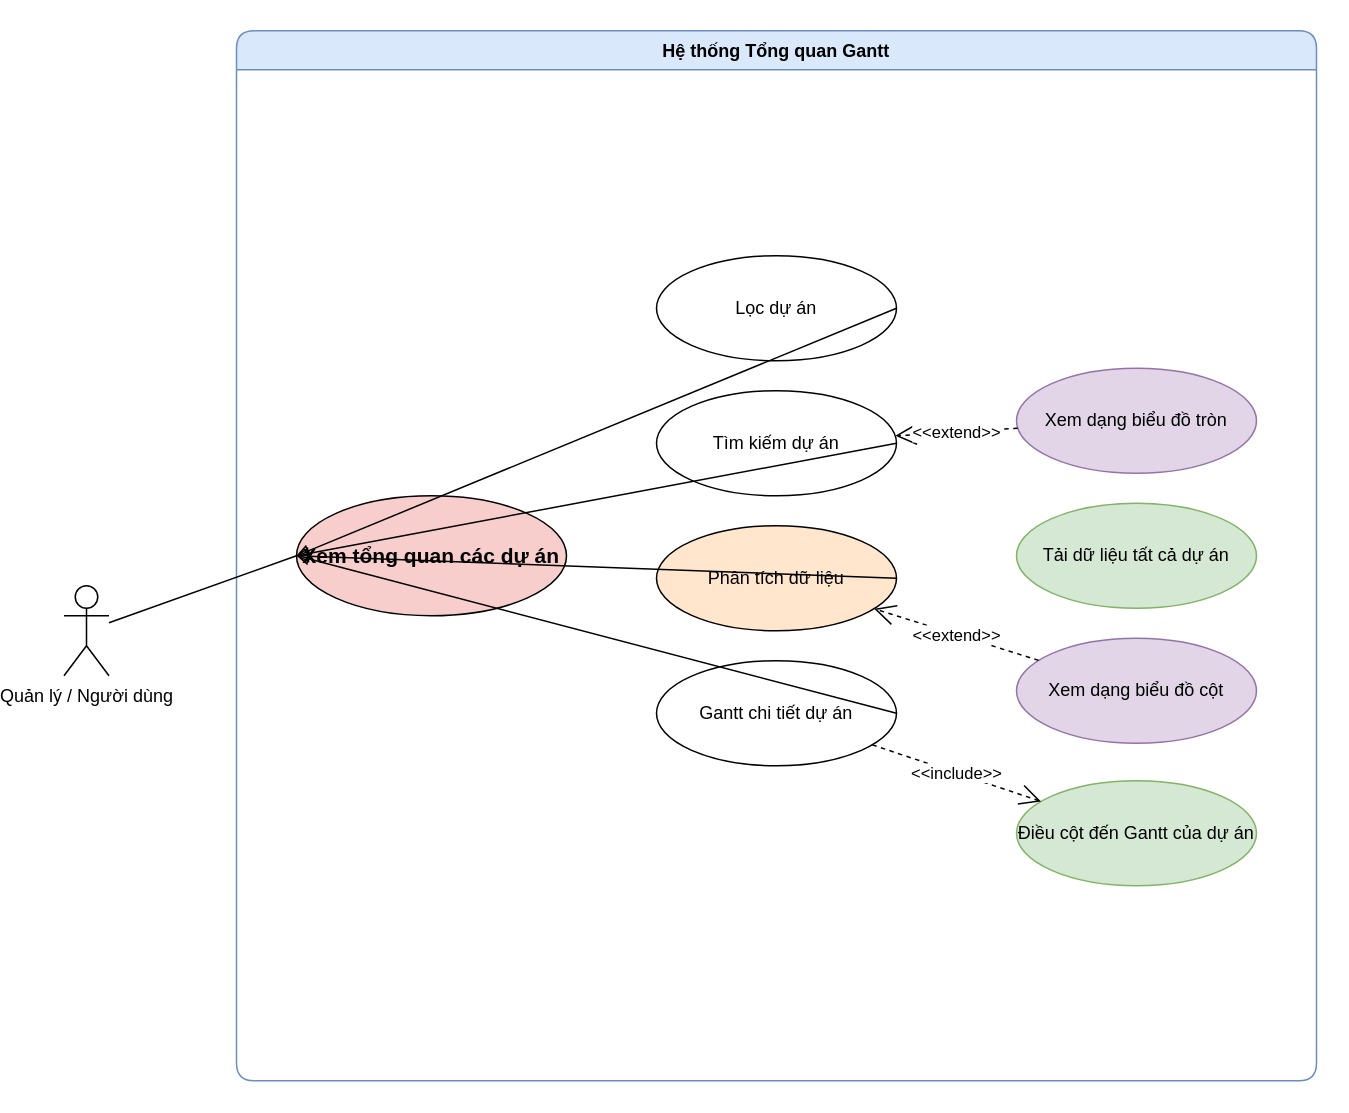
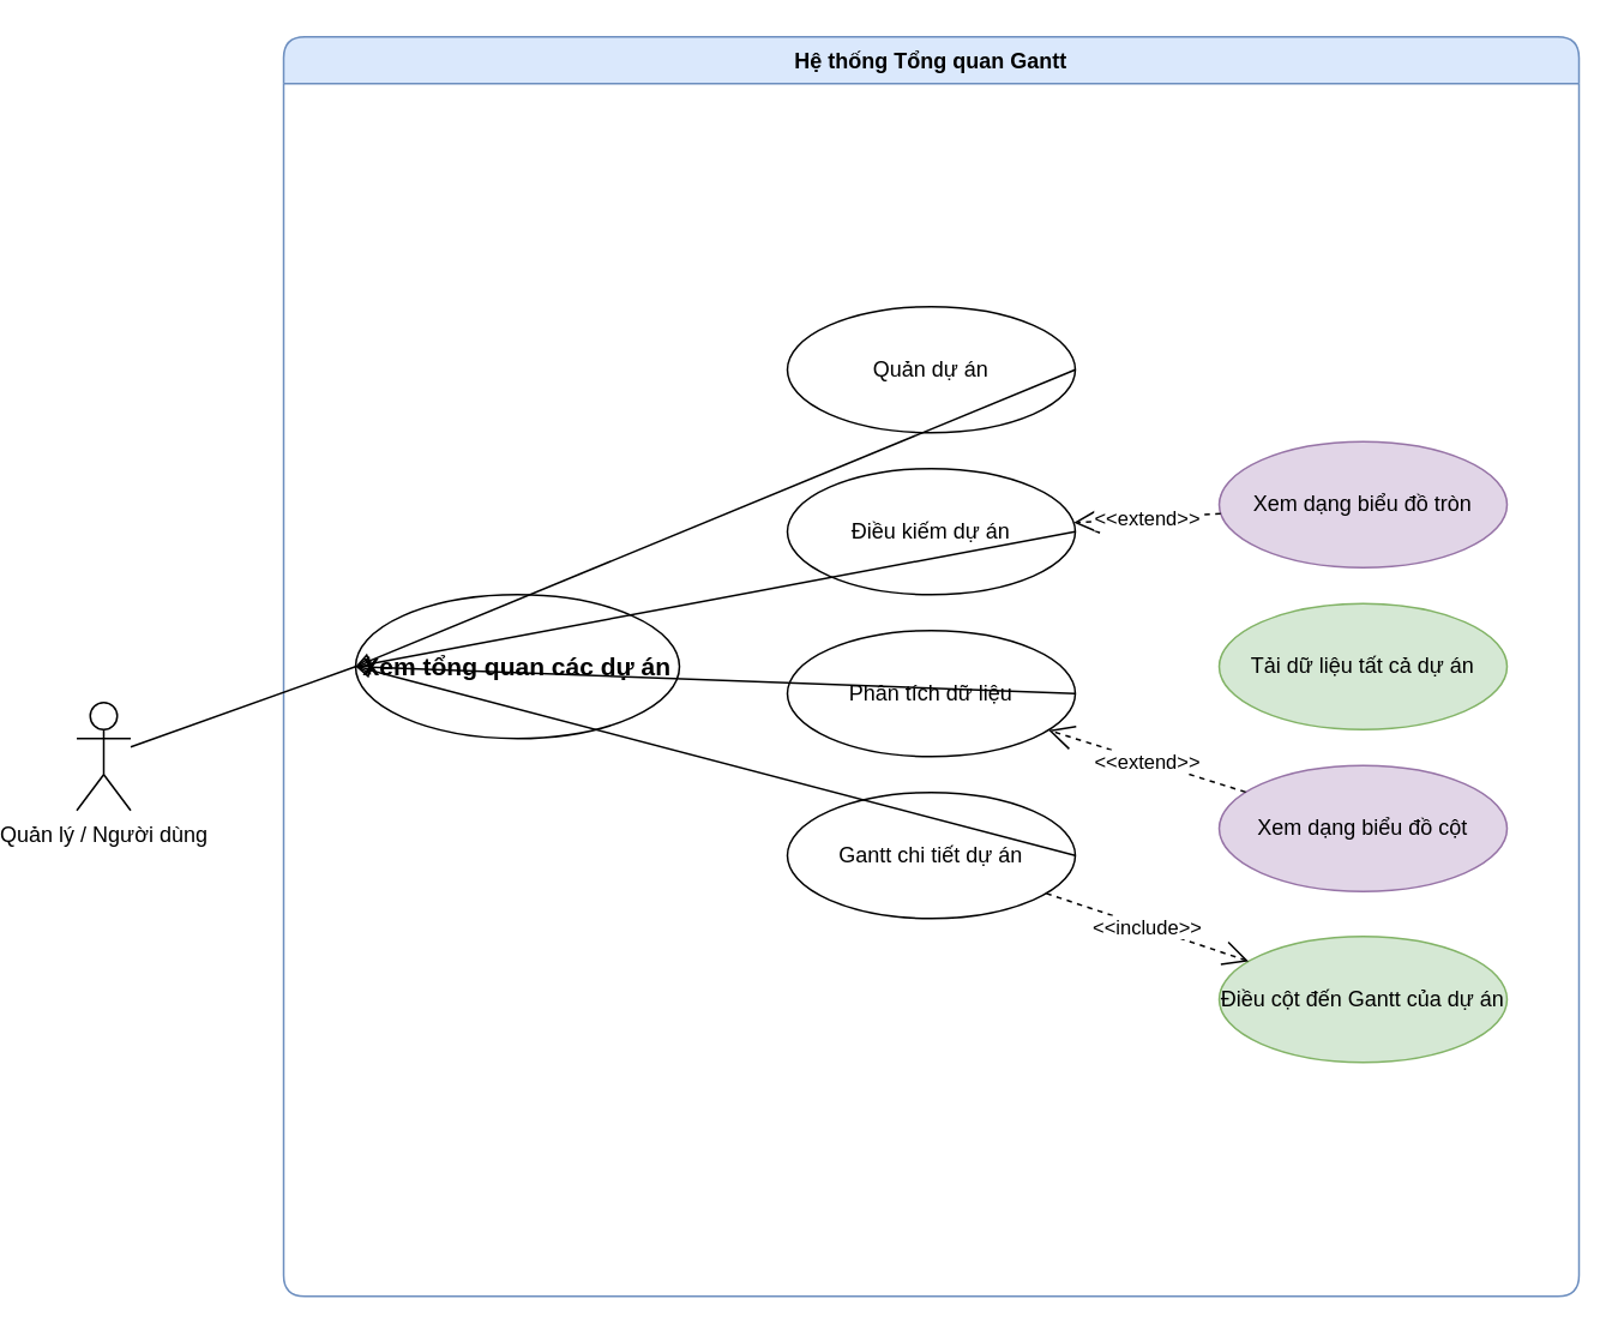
- <mxCell id="5" value="Lọc dự án" style="ellipse;whiteSpace=wrap;html=1;fillColor=#ffffff;strokeColor=#000000;" vertex="1" parent="3"><mxGeometry x="280" y="150" width="160" height="70" as="geometry" /></mxCell>
+ <mxCell id="5" value="Quản dự án" style="ellipse;whiteSpace=wrap;html=1;fillColor=#ffffff;strokeColor=#000000;" vertex="1" parent="3"><mxGeometry x="280" y="150" width="160" height="70" as="geometry" /></mxCell>
- <mxCell id="6" value="Tìm kiếm dự án" style="ellipse;whiteSpace=wrap;html=1;fillColor=#ffffff;strokeColor=#000000;" vertex="1" parent="3"><mxGeometry x="280" y="240" width="160" height="70" as="geometry" /></mxCell>
+ <mxCell id="6" value="Điều kiếm dự án" style="ellipse;whiteSpace=wrap;html=1;fillColor=#ffffff;strokeColor=#000000;" vertex="1" parent="3"><mxGeometry x="280" y="240" width="160" height="70" as="geometry" /></mxCell>
- <mxCell id="4" value="Xem tổng quan các dự án" style="ellipse;whiteSpace=wrap;html=1;fillColor=#f8cecc;strokeColor=#000000;fontStyle=1;fontSize=14;" vertex="1" parent="3"><mxGeometry x="40" y="310" width="180" height="80" as="geometry" /></mxCell>
+ <mxCell id="4" value="Xem tổng quan các dự án" style="ellipse;whiteSpace=wrap;html=1;fillColor=#ffffff;strokeColor=#000000;fontStyle=1;fontSize=14;" vertex="1" parent="3"><mxGeometry x="40" y="310" width="180" height="80" as="geometry" /></mxCell>
- <mxCell id="7" value="Phân tích dữ liệu" style="ellipse;whiteSpace=wrap;html=1;fillColor=#ffe6cc;strokeColor=#000000;" vertex="1" parent="3"><mxGeometry x="280" y="330" width="160" height="70" as="geometry" /></mxCell>
+ <mxCell id="7" value="Phân tích dữ liệu" style="ellipse;whiteSpace=wrap;html=1;fillColor=#ffffff;strokeColor=#000000;" vertex="1" parent="3"><mxGeometry x="280" y="330" width="160" height="70" as="geometry" /></mxCell>
